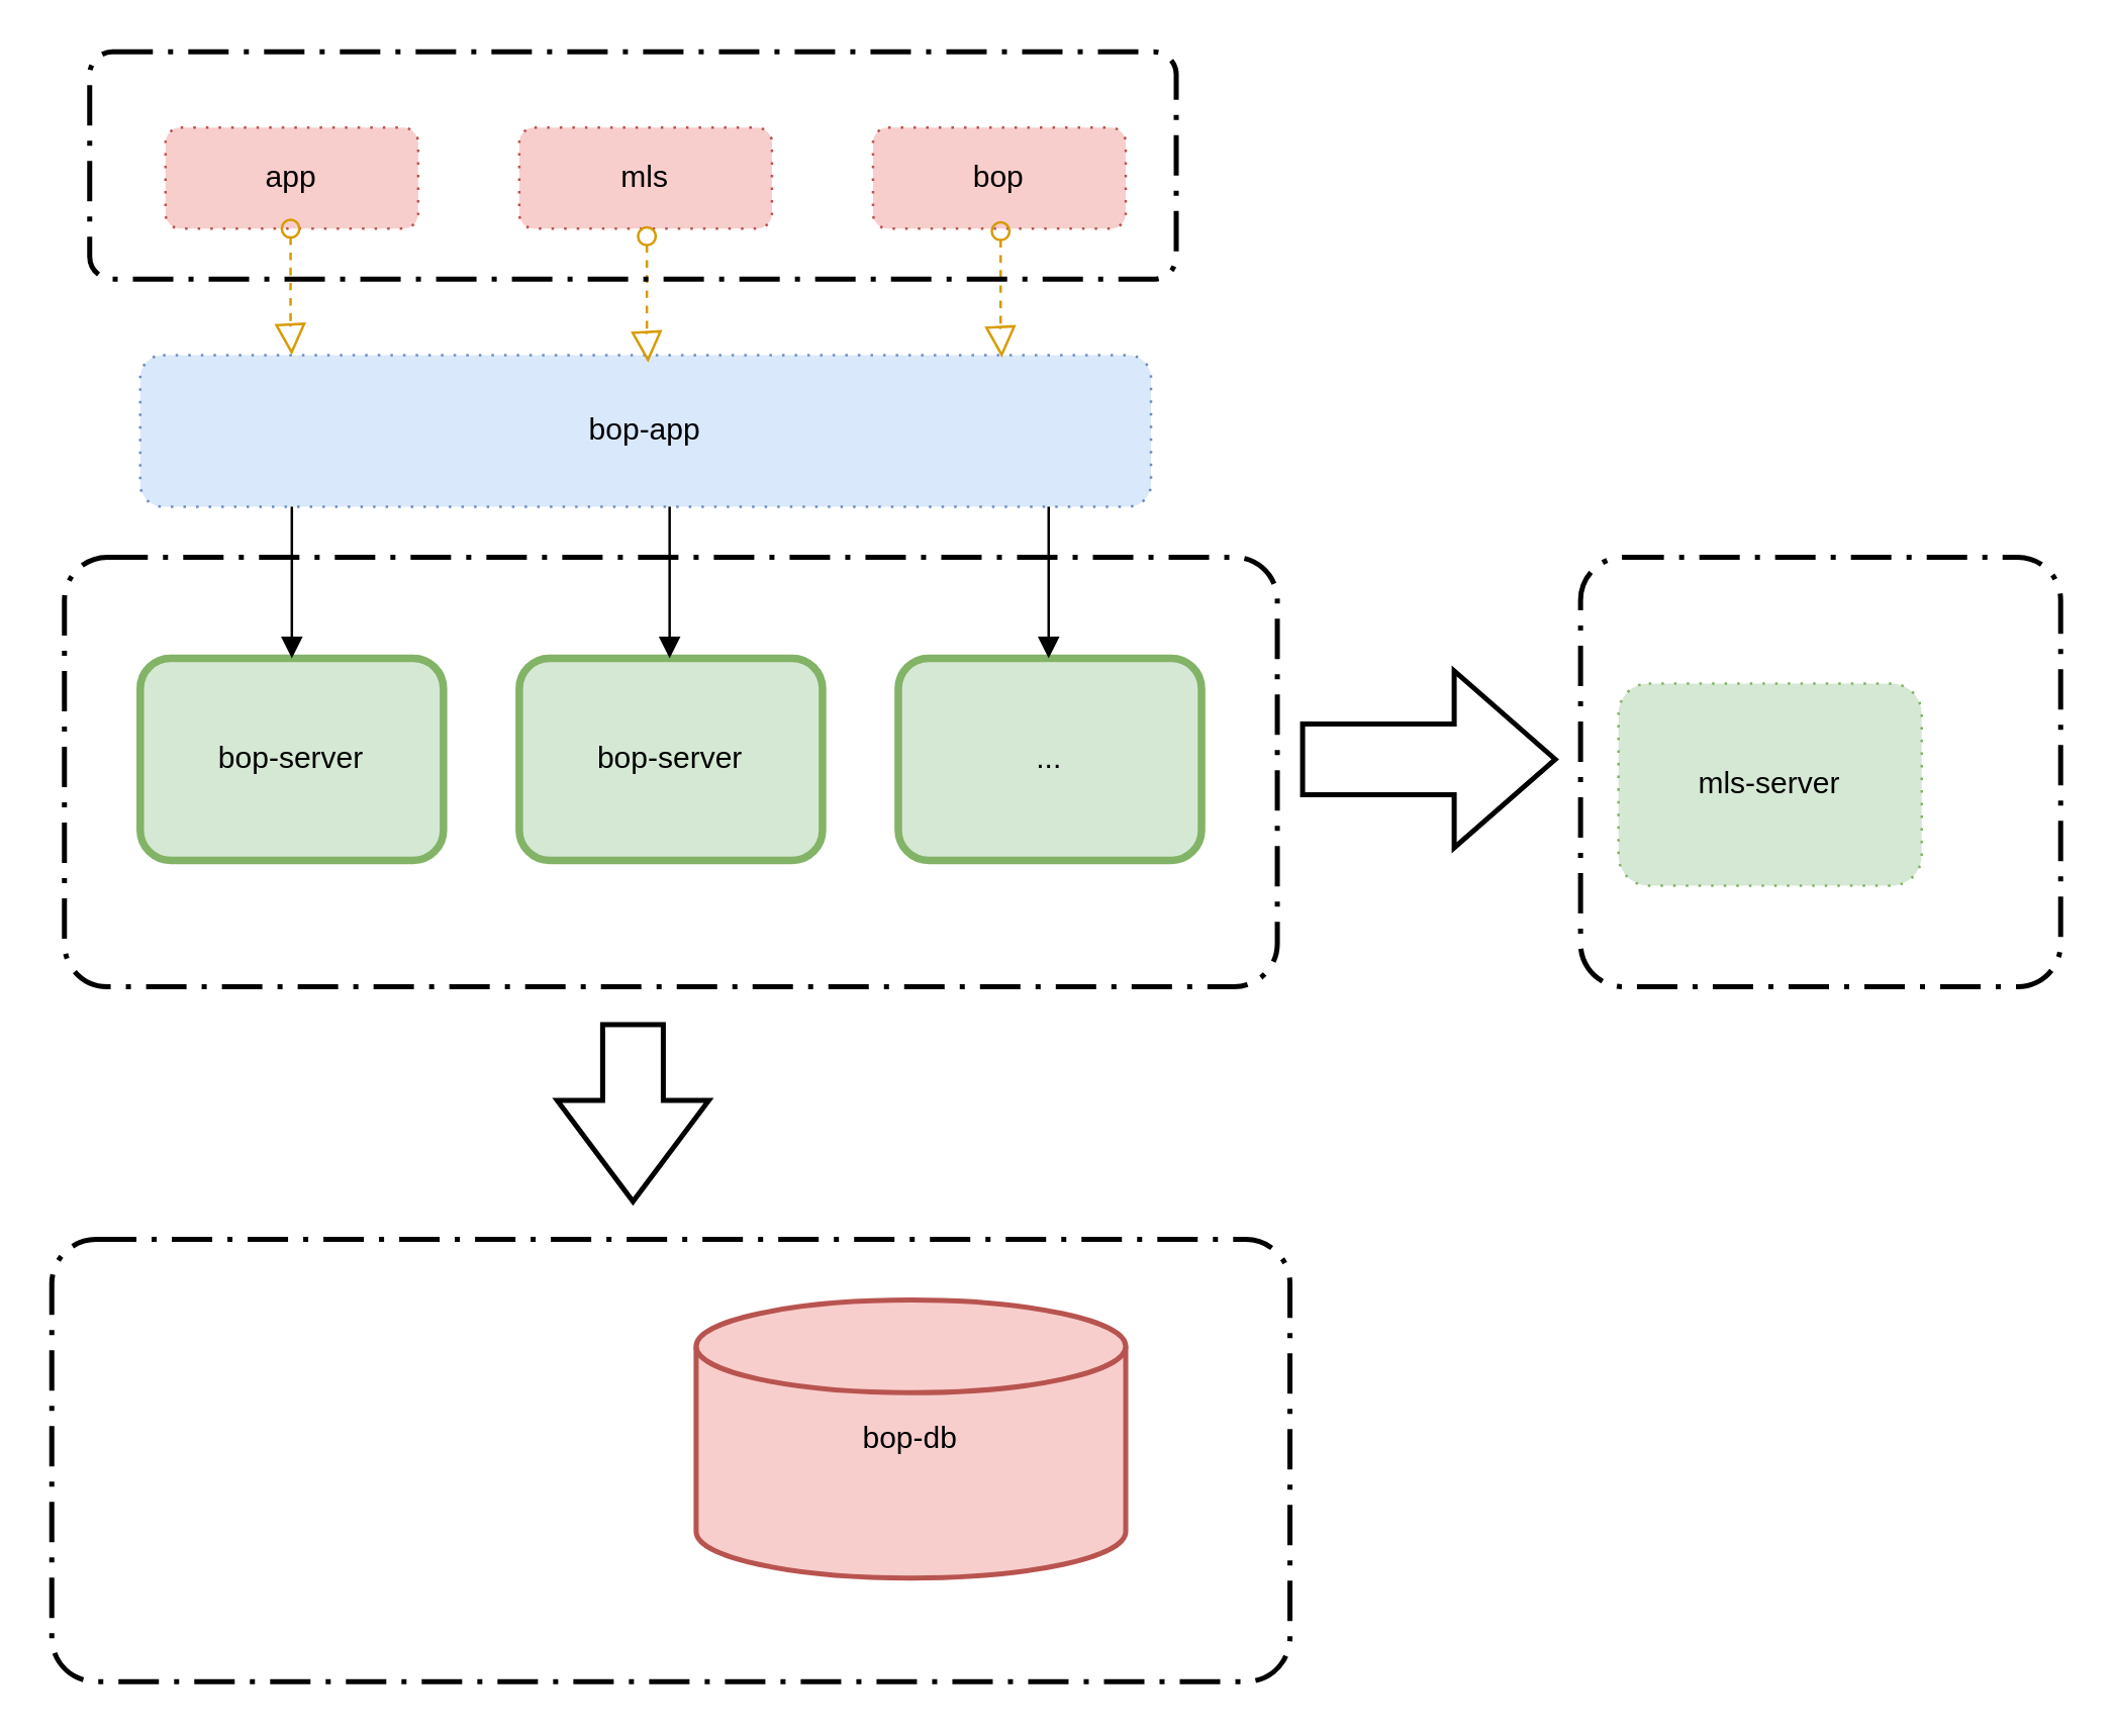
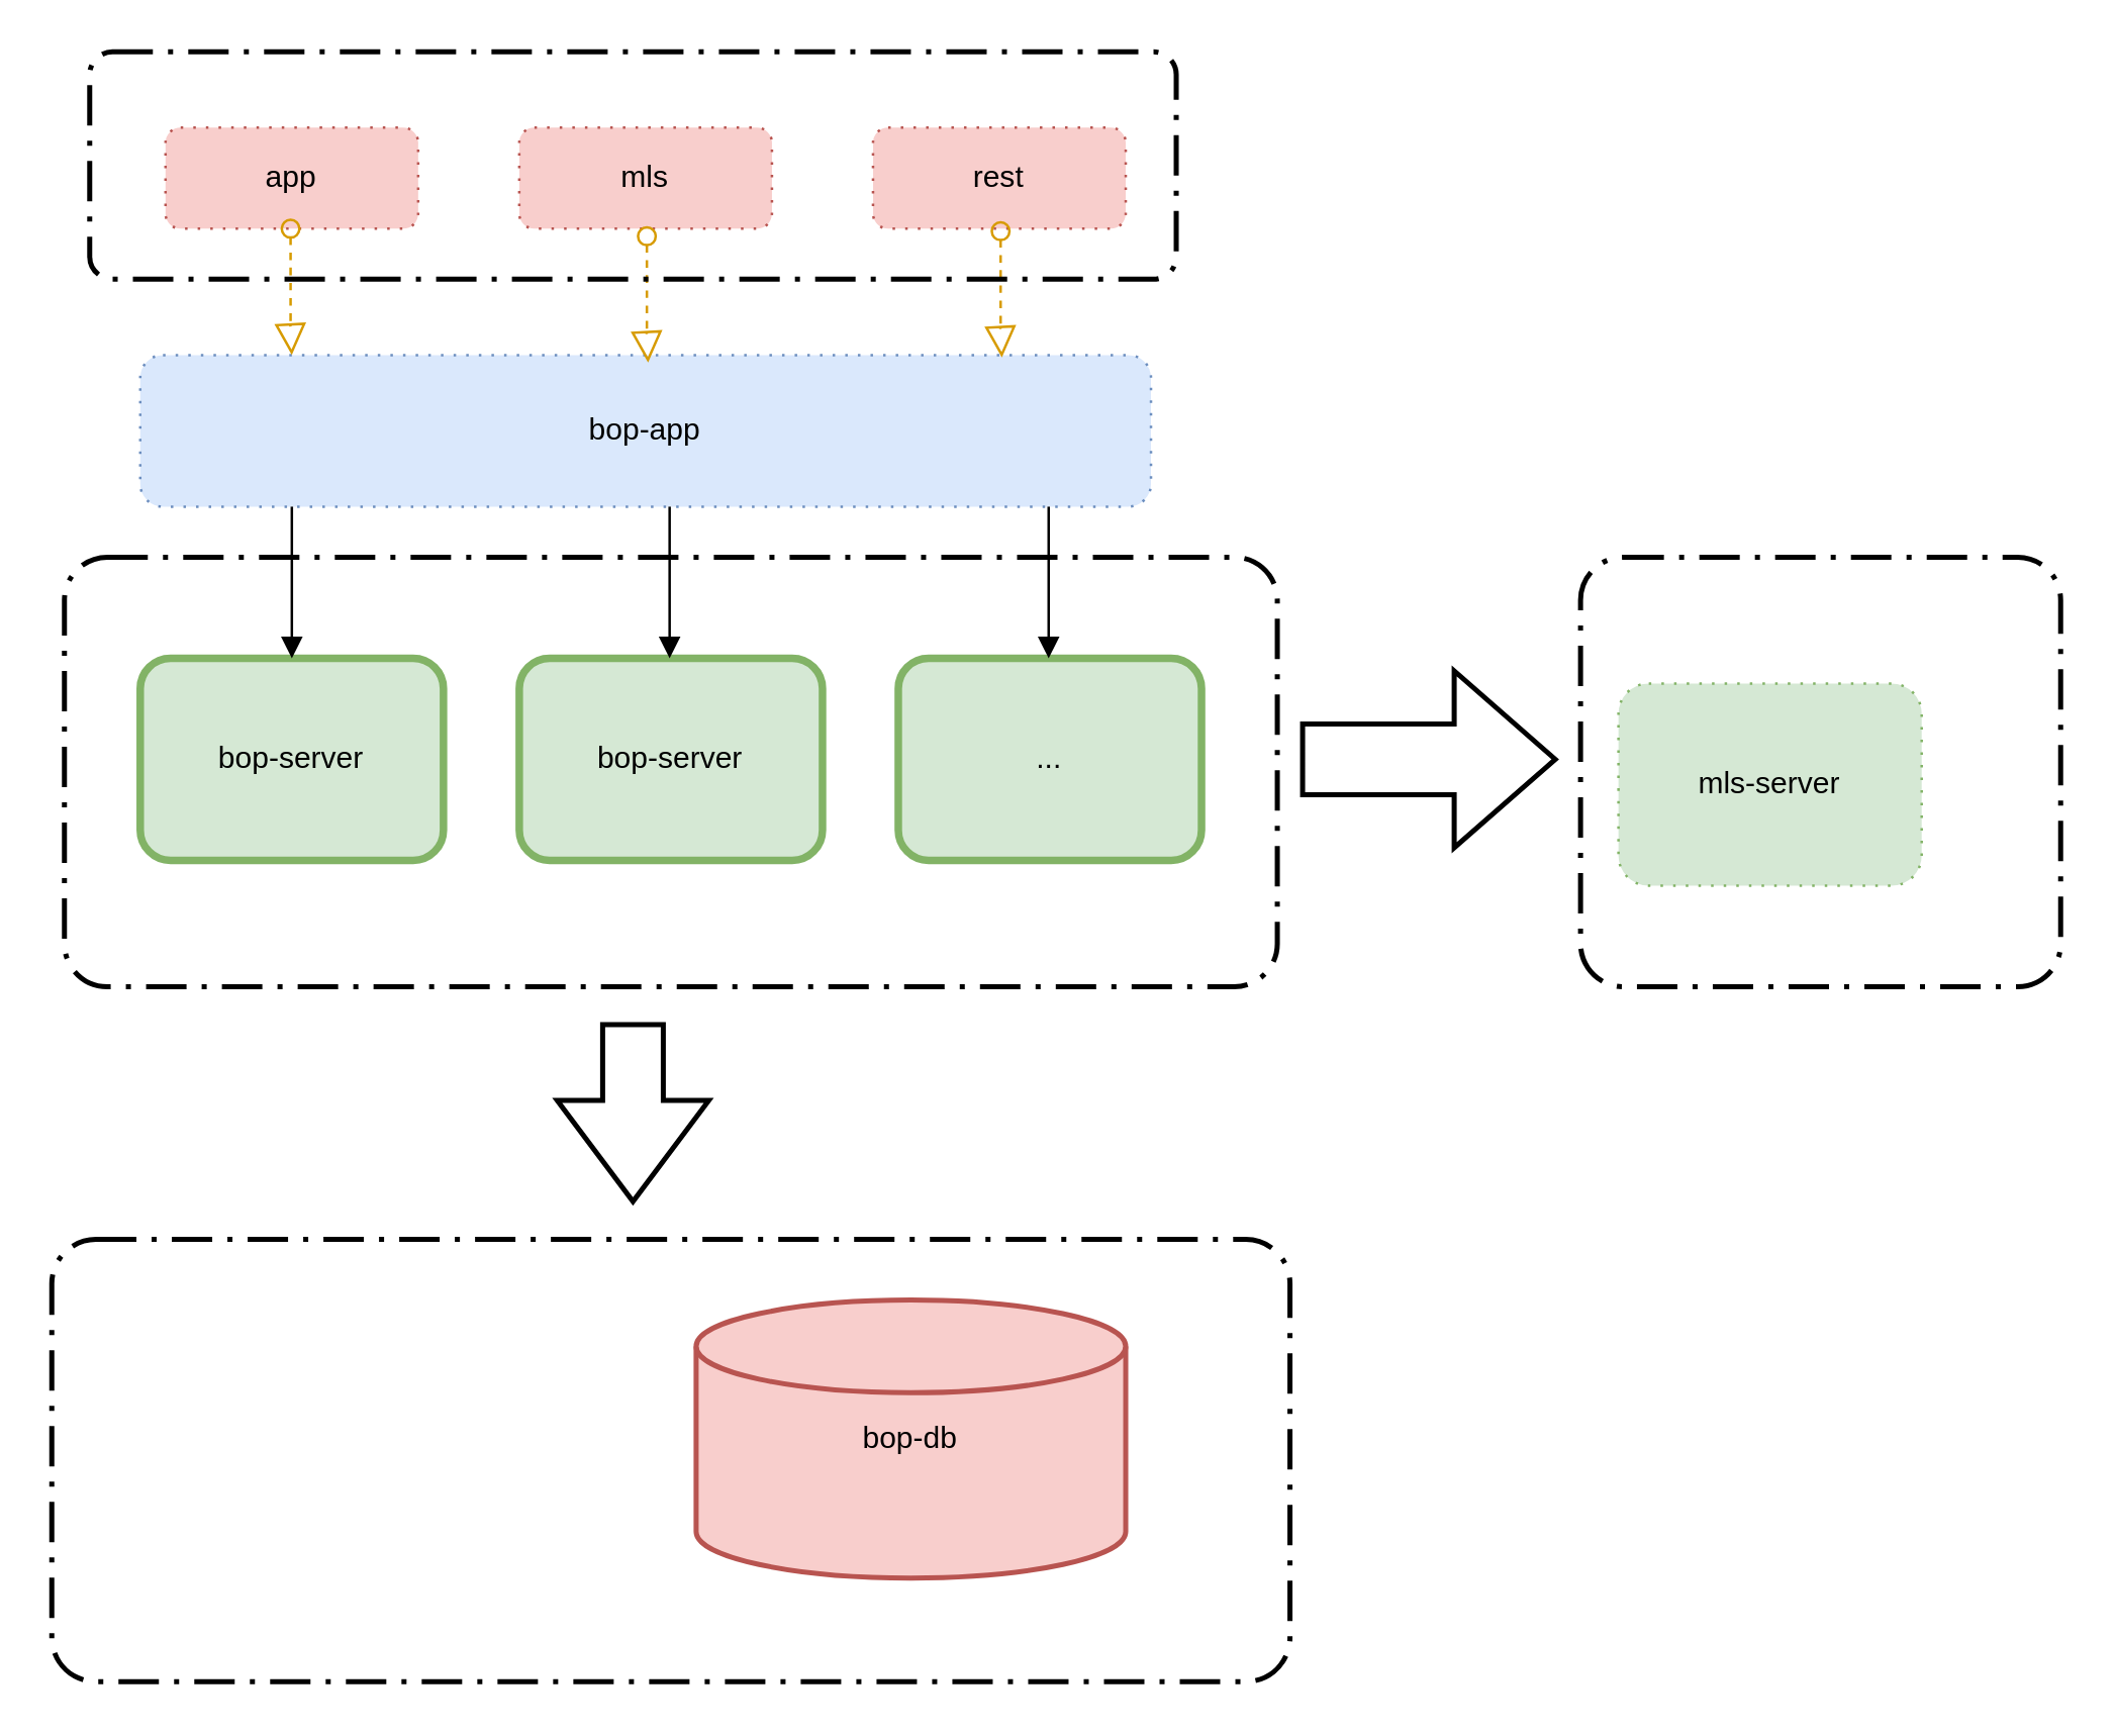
- <mxCell id="5" value="bop" style="shape=ext;rounded=1;html=1;whiteSpace=wrap;dashed=1;dashPattern=1 4;fillColor=#f8cecc;strokeColor=#b85450;" vertex="1" parent="1"><mxGeometry x="345" y="50" width="100" height="40" as="geometry" /></mxCell>
+ <mxCell id="5" value="rest" style="shape=ext;rounded=1;html=1;whiteSpace=wrap;dashed=1;dashPattern=1 4;fillColor=#f8cecc;strokeColor=#b85450;" vertex="1" parent="1"><mxGeometry x="345" y="50" width="100" height="40" as="geometry" /></mxCell>
